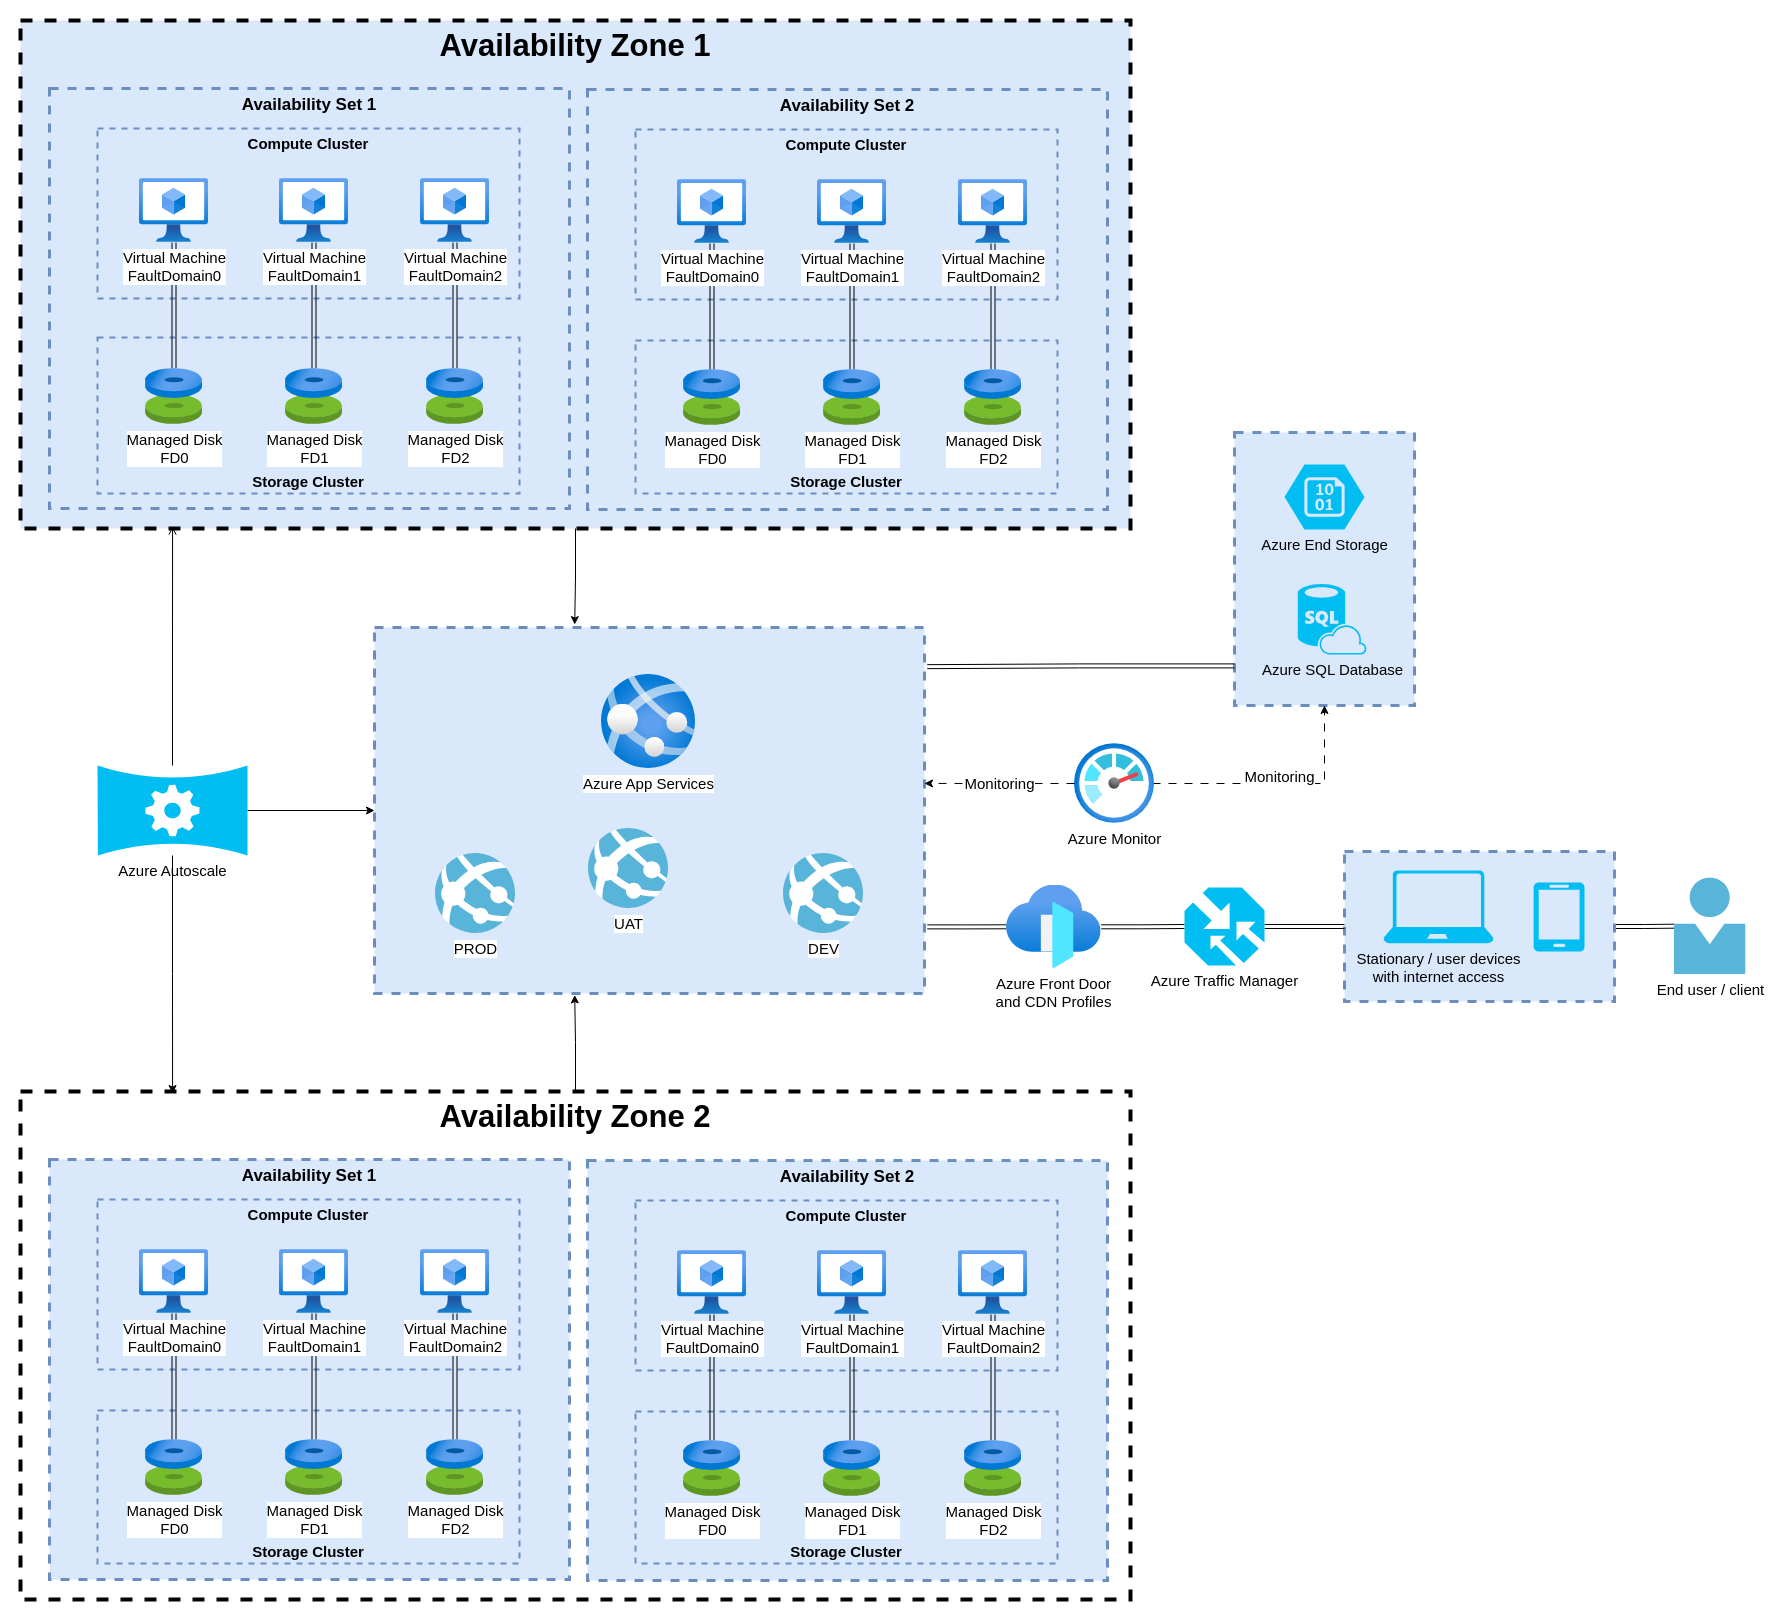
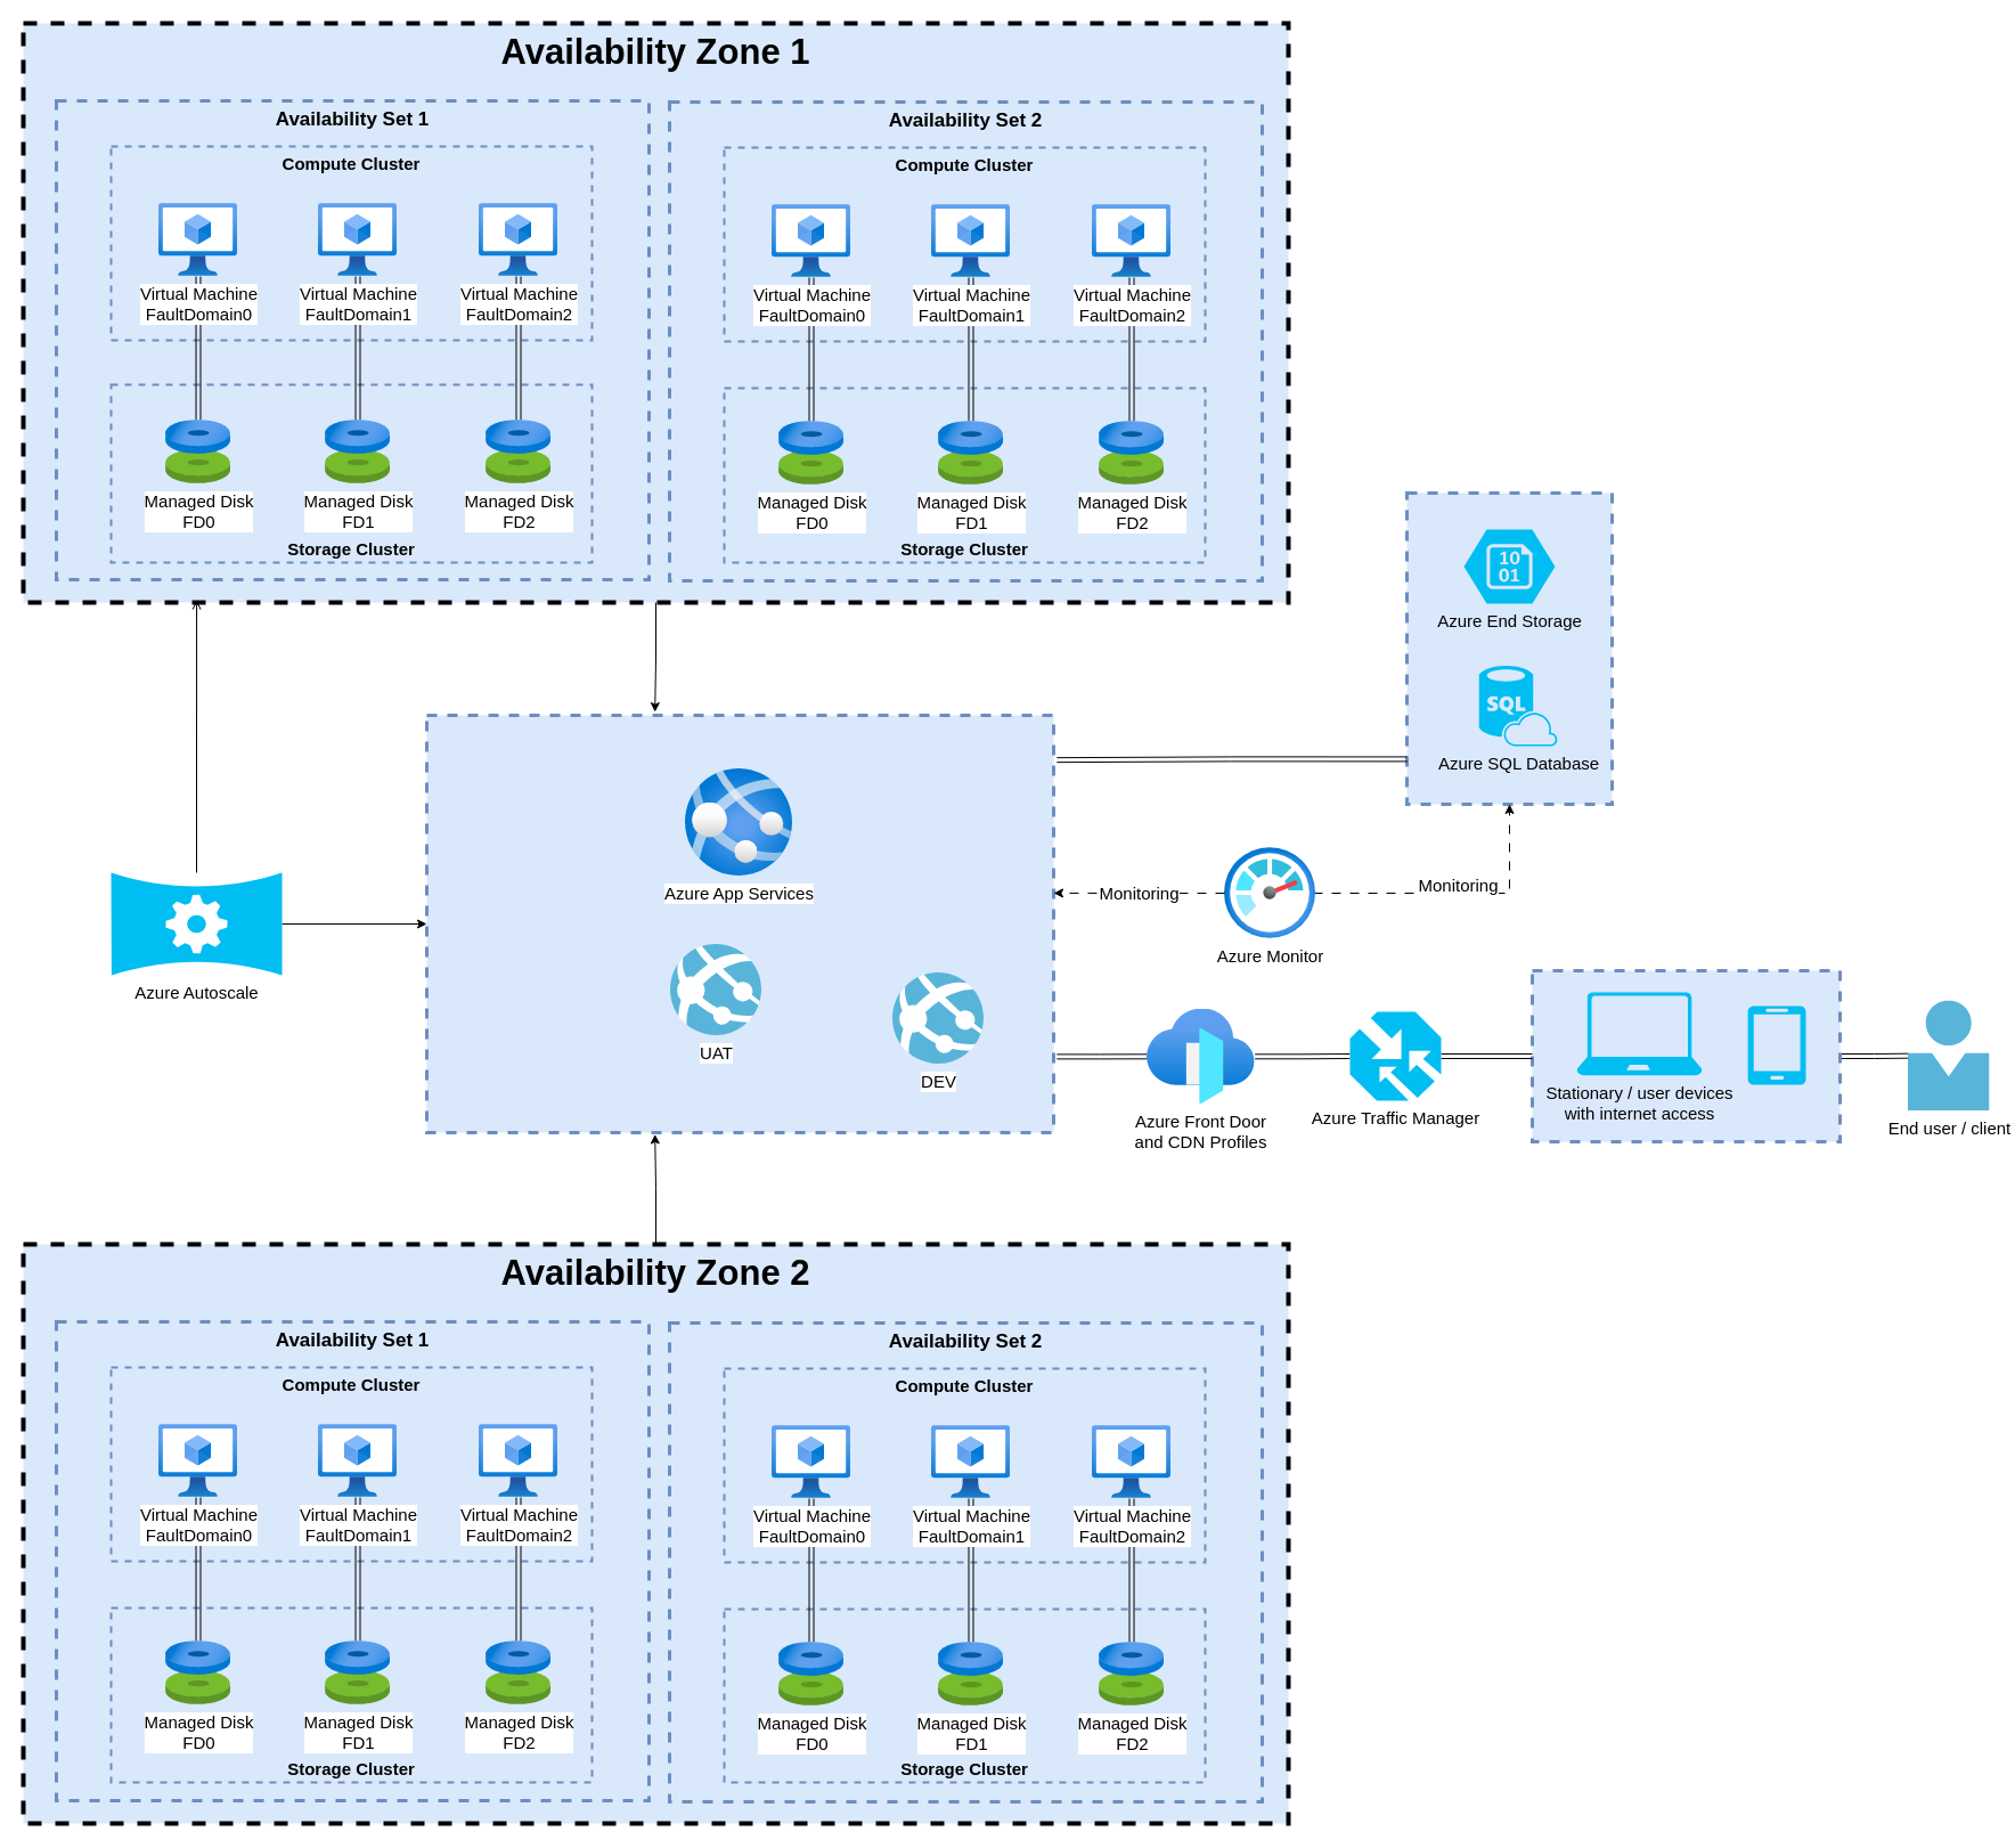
- <mxCell id="20" value="PROD" style="image;sketch=0;aspect=fixed;html=1;points=[];align=center;fontSize=15;image=img/lib/mscae/App_Services.svg;" vertex="1" parent="1"><mxGeometry x="435" y="853" width="80" height="80" as="geometry" /></mxCell>
- <mxCell id="80" style="edgeStyle=orthogonalEdgeStyle;rounded=0;orthogonalLoop=1;jettySize=auto;html=1;entryX=0.137;entryY=0.004;entryDx=0;entryDy=0;entryPerimeter=0;" edge="1" parent="1" source="78" target="48"><mxGeometry relative="1" as="geometry" /></mxCell>
- <mxCell id="48" value="&lt;font style=&quot;font-size: 31px;&quot;&gt;&lt;b&gt;Availability Zone 2&lt;br&gt;&lt;/b&gt;&lt;/font&gt;" style="rounded=0;whiteSpace=wrap;html=1;dashed=1;verticalAlign=top;strokeWidth=4;" vertex="1" parent="1"><mxGeometry x="20" y="1091" width="1110" height="508" as="geometry" /></mxCell>
+ <mxCell id="48" value="&lt;font style=&quot;font-size: 31px;&quot;&gt;&lt;b&gt;Availability Zone 2&lt;br&gt;&lt;/b&gt;&lt;/font&gt;" style="rounded=0;whiteSpace=wrap;html=1;dashed=1;verticalAlign=top;strokeWidth=4;fillColor=#dae8fc;" vertex="1" parent="1"><mxGeometry x="20" y="1091" width="1110" height="508" as="geometry" /></mxCell>
